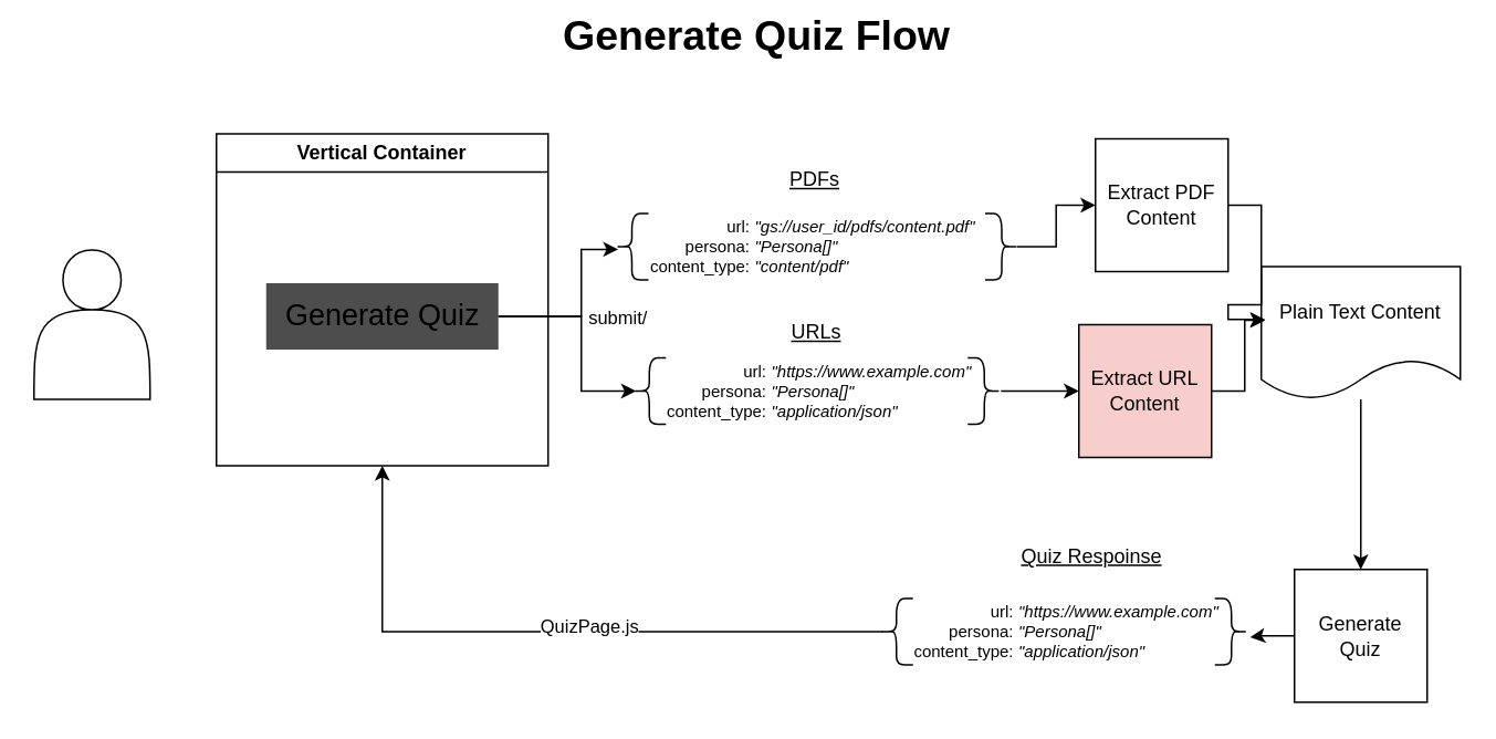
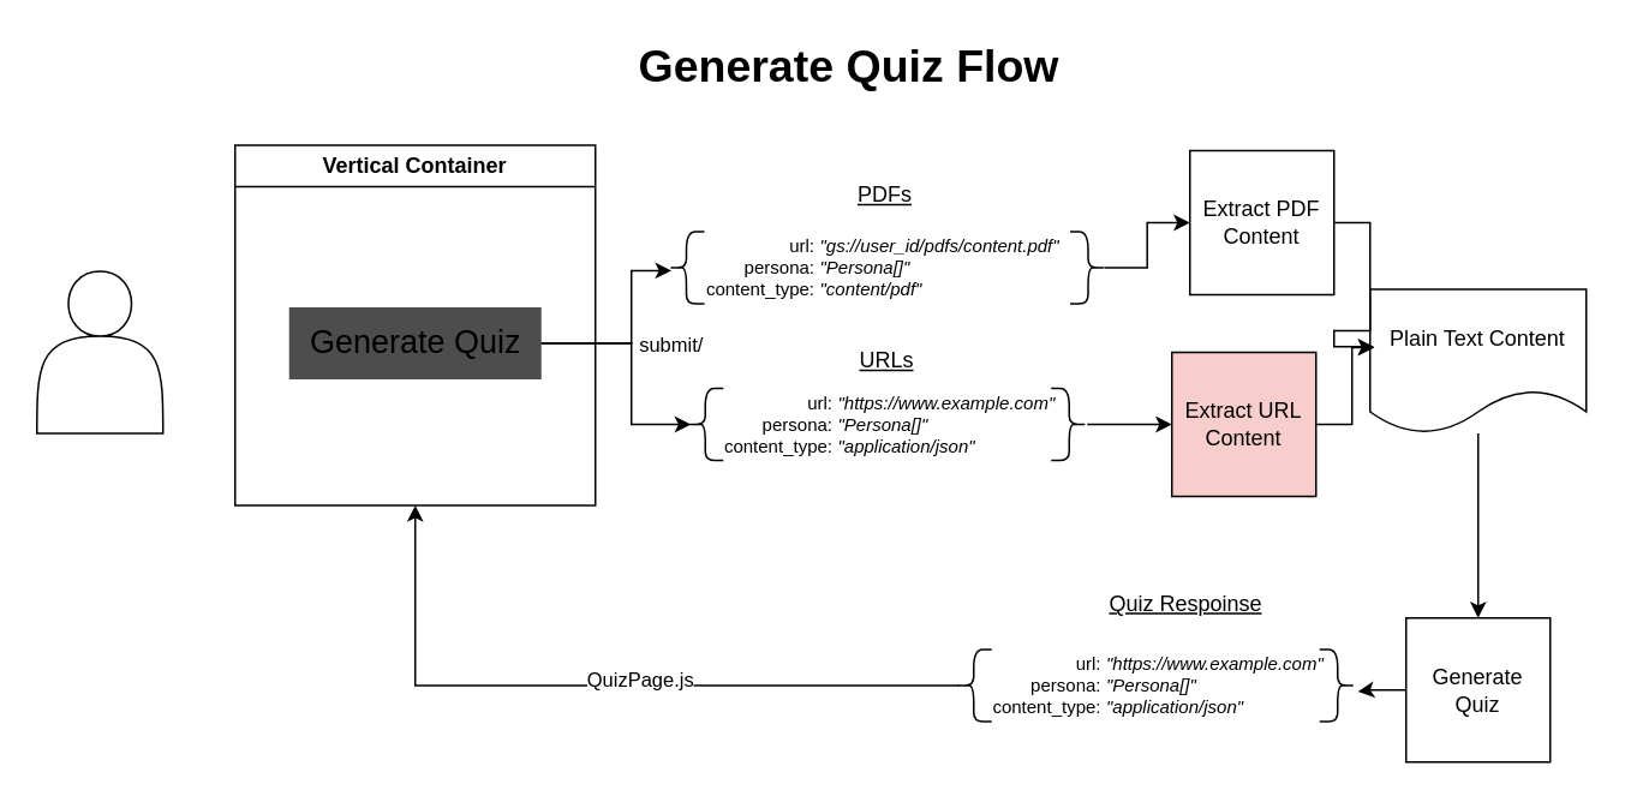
- <mxCell id="39" value="&lt;font style=&quot;font-size: 25px;&quot;&gt;Generate Quiz Flow&lt;/font&gt;" style="text;html=1;strokeColor=none;fillColor=none;align=center;verticalAlign=middle;whiteSpace=wrap;rounded=0;fontStyle=1" vertex="1" parent="1"><mxGeometry x="337" y="5" width="238" height="30" as="geometry" /></mxCell>
+ <mxCell id="39" value="&lt;font style=&quot;font-size: 25px;&quot;&gt;Generate Quiz Flow&lt;/font&gt;" style="text;html=1;strokeColor=none;fillColor=none;align=center;verticalAlign=middle;whiteSpace=wrap;rounded=0;fontStyle=1" vertex="1" parent="1"><mxGeometry x="352" y="20" width="238" height="30" as="geometry" /></mxCell>
